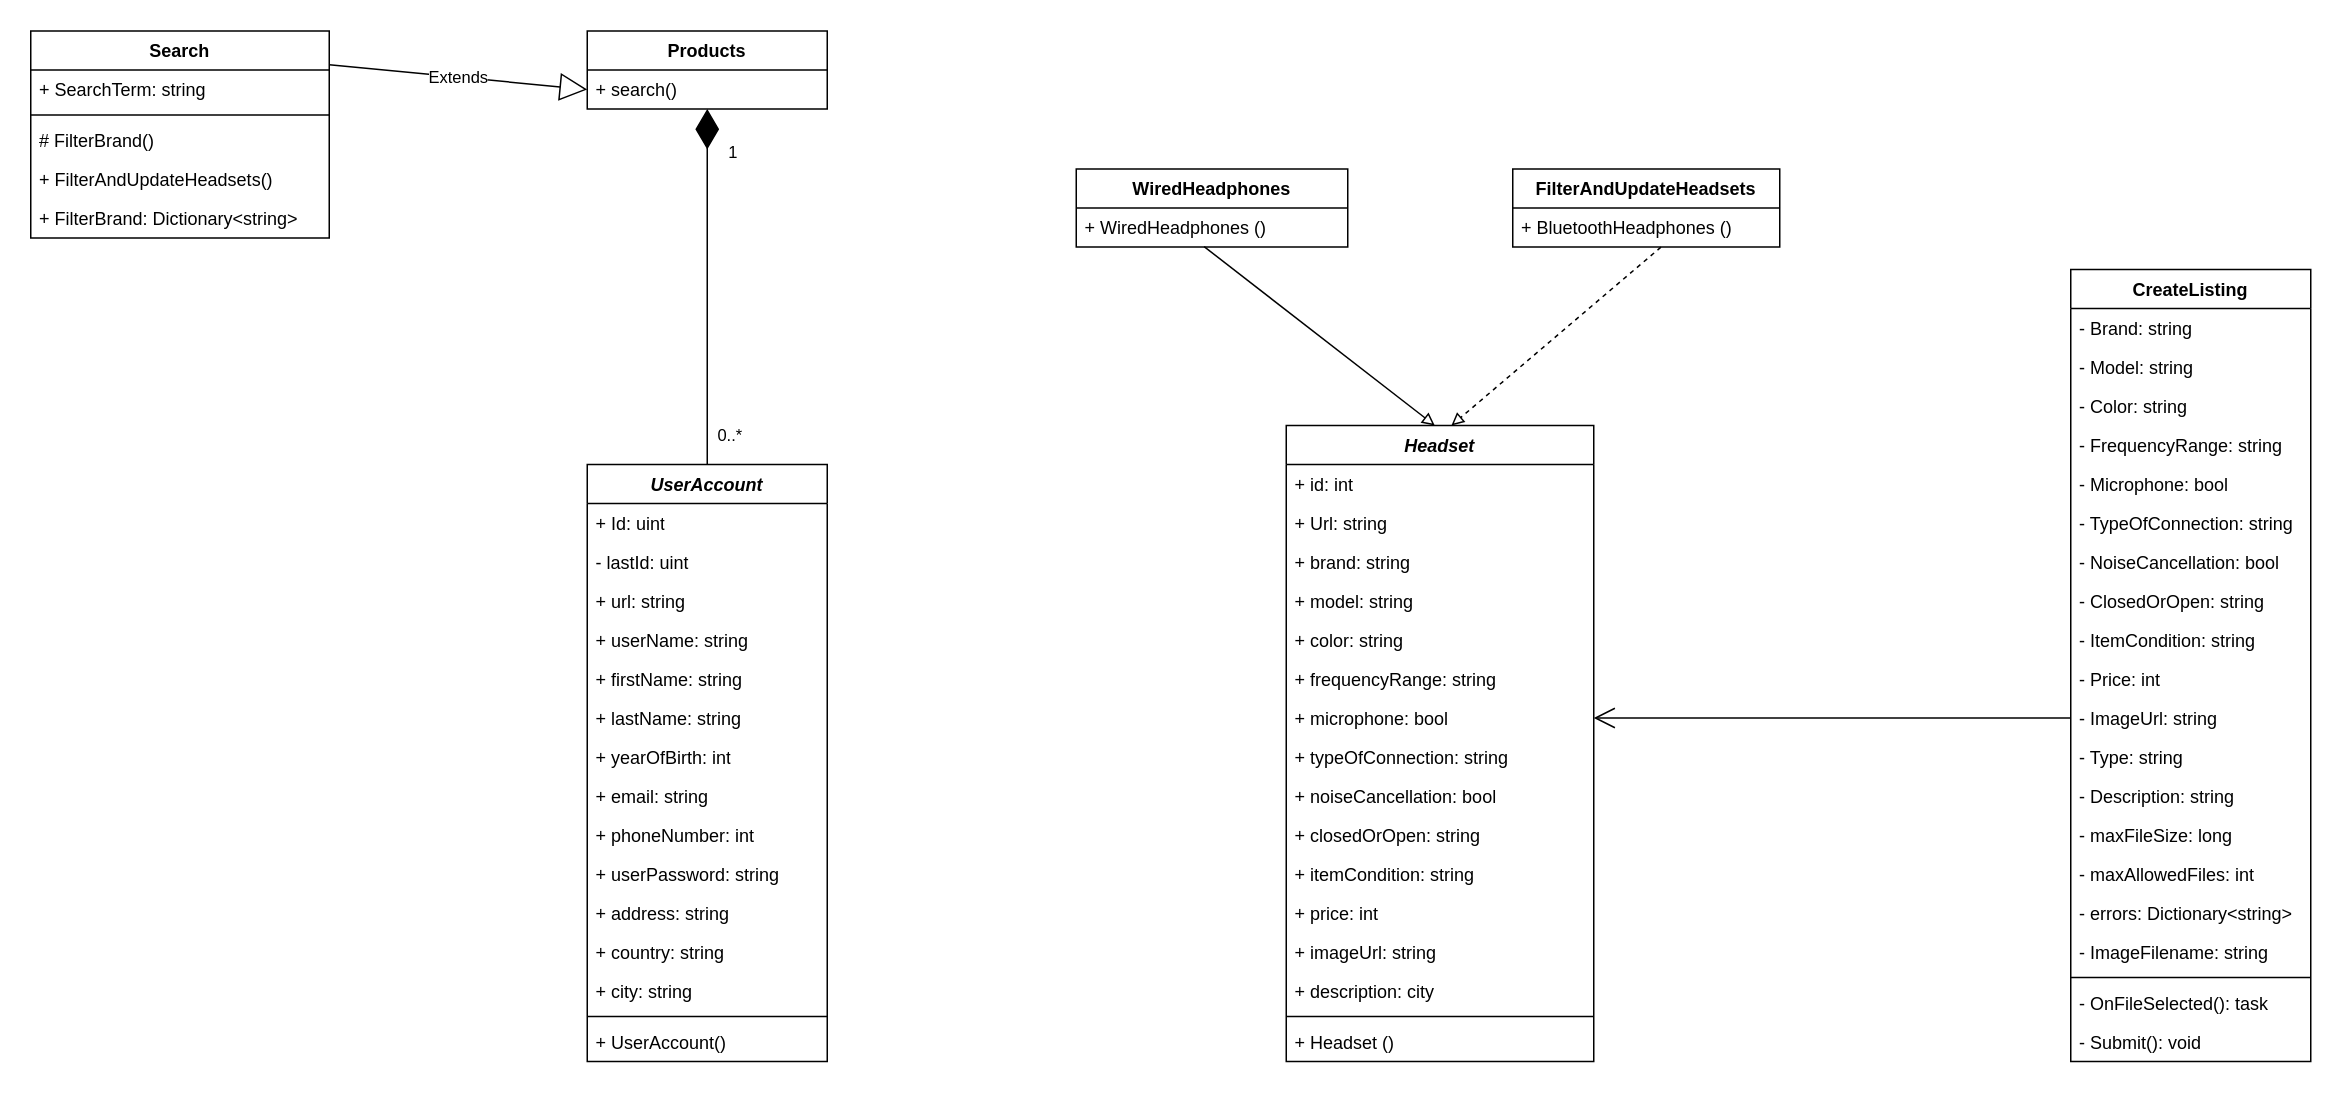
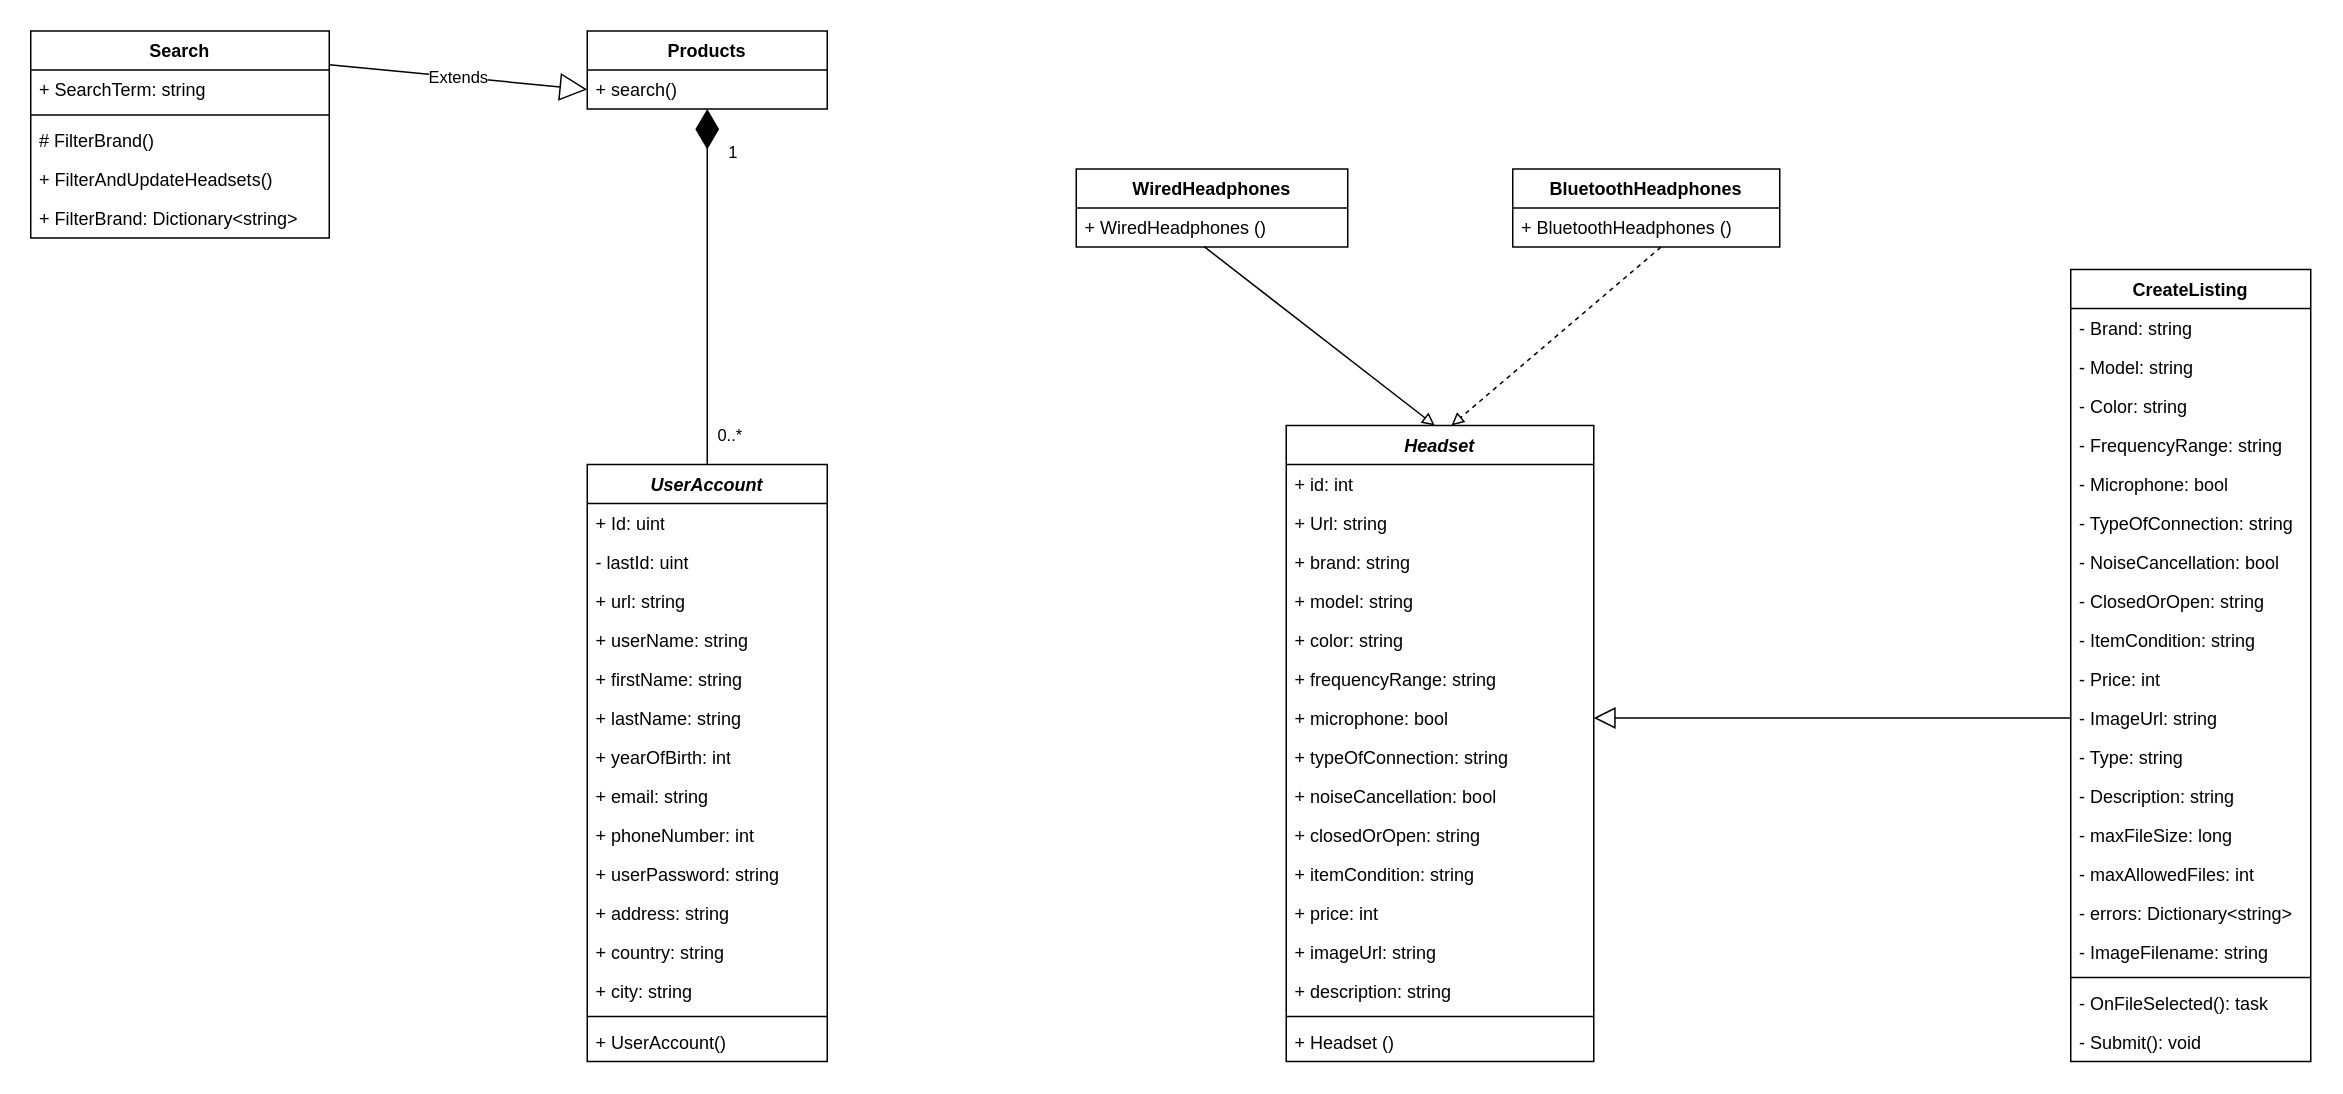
- <mxCell id="69" value="FilterAndUpdateHeadsets" style="swimlane;fontStyle=1;align=center;verticalAlign=top;childLayout=stackLayout;horizontal=1;startSize=26;horizontalStack=0;resizeParent=1;resizeParentMax=0;resizeLast=0;collapsible=1;marginBottom=0;whiteSpace=wrap;html=1;" parent="1" vertex="1"><mxGeometry x="1008" y="112" width="178" height="52" as="geometry" /></mxCell>
+ <mxCell id="69" value="BluetoothHeadphones" style="swimlane;fontStyle=1;align=center;verticalAlign=top;childLayout=stackLayout;horizontal=1;startSize=26;horizontalStack=0;resizeParent=1;resizeParentMax=0;resizeLast=0;collapsible=1;marginBottom=0;whiteSpace=wrap;html=1;" parent="1" vertex="1"><mxGeometry x="1008" y="112" width="178" height="52" as="geometry" /></mxCell>
- <mxCell id="68" value="" style="endArrow=open;endFill=0;endSize=12;html=1;rounded=0;entryX=1;entryY=0.5;entryDx=0;entryDy=0;exitX=0;exitY=0.5;exitDx=0;exitDy=0;" parent="1" source="34" target="58" edge="1"><mxGeometry width="160" relative="1" as="geometry"><mxPoint x="1163" y="912" as="sourcePoint" /><mxPoint x="956" y="720.638" as="targetPoint" /><Array as="points" /></mxGeometry></mxCell>
+ <mxCell id="68" value="" style="endArrow=block;endFill=0;endSize=12;html=1;rounded=0;entryX=1;entryY=0.5;entryDx=0;entryDy=0;exitX=0;exitY=0.5;exitDx=0;exitDy=0;" parent="1" source="34" target="58" edge="1"><mxGeometry width="160" relative="1" as="geometry"><mxPoint x="1163" y="912" as="sourcePoint" /><mxPoint x="956" y="720.638" as="targetPoint" /><Array as="points" /></mxGeometry></mxCell>
- <mxCell id="65" value="&lt;div&gt;+ description: city&lt;/div&gt;" style="text;strokeColor=none;fillColor=none;align=left;verticalAlign=top;spacingLeft=4;spacingRight=4;overflow=hidden;rotatable=0;points=[[0,0.5],[1,0.5]];portConstraint=eastwest;whiteSpace=wrap;html=1;" vertex="1" parent="51"><mxGeometry y="364" width="205" height="26" as="geometry" /></mxCell>
+ <mxCell id="65" value="&lt;div&gt;+ description: string&lt;/div&gt;" style="text;strokeColor=none;fillColor=none;align=left;verticalAlign=top;spacingLeft=4;spacingRight=4;overflow=hidden;rotatable=0;points=[[0,0.5],[1,0.5]];portConstraint=eastwest;whiteSpace=wrap;html=1;" vertex="1" parent="51"><mxGeometry y="364" width="205" height="26" as="geometry" /></mxCell>
